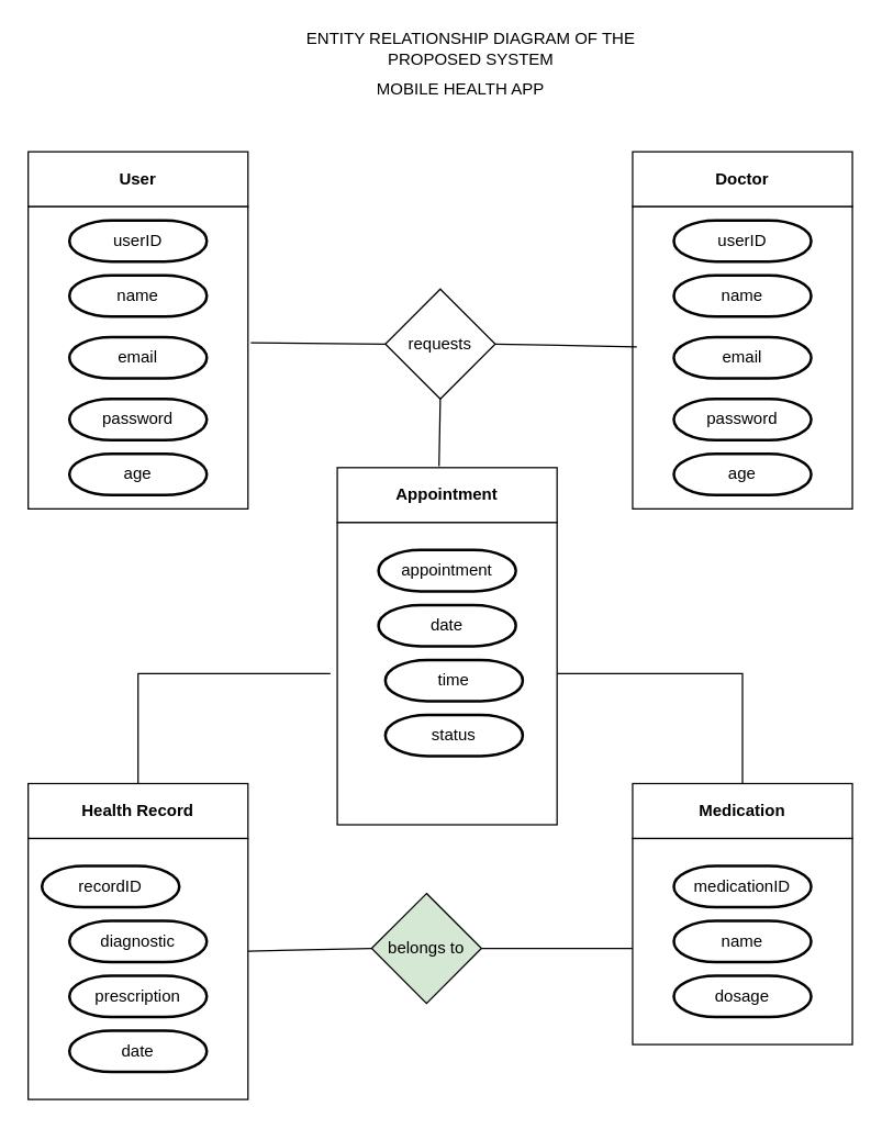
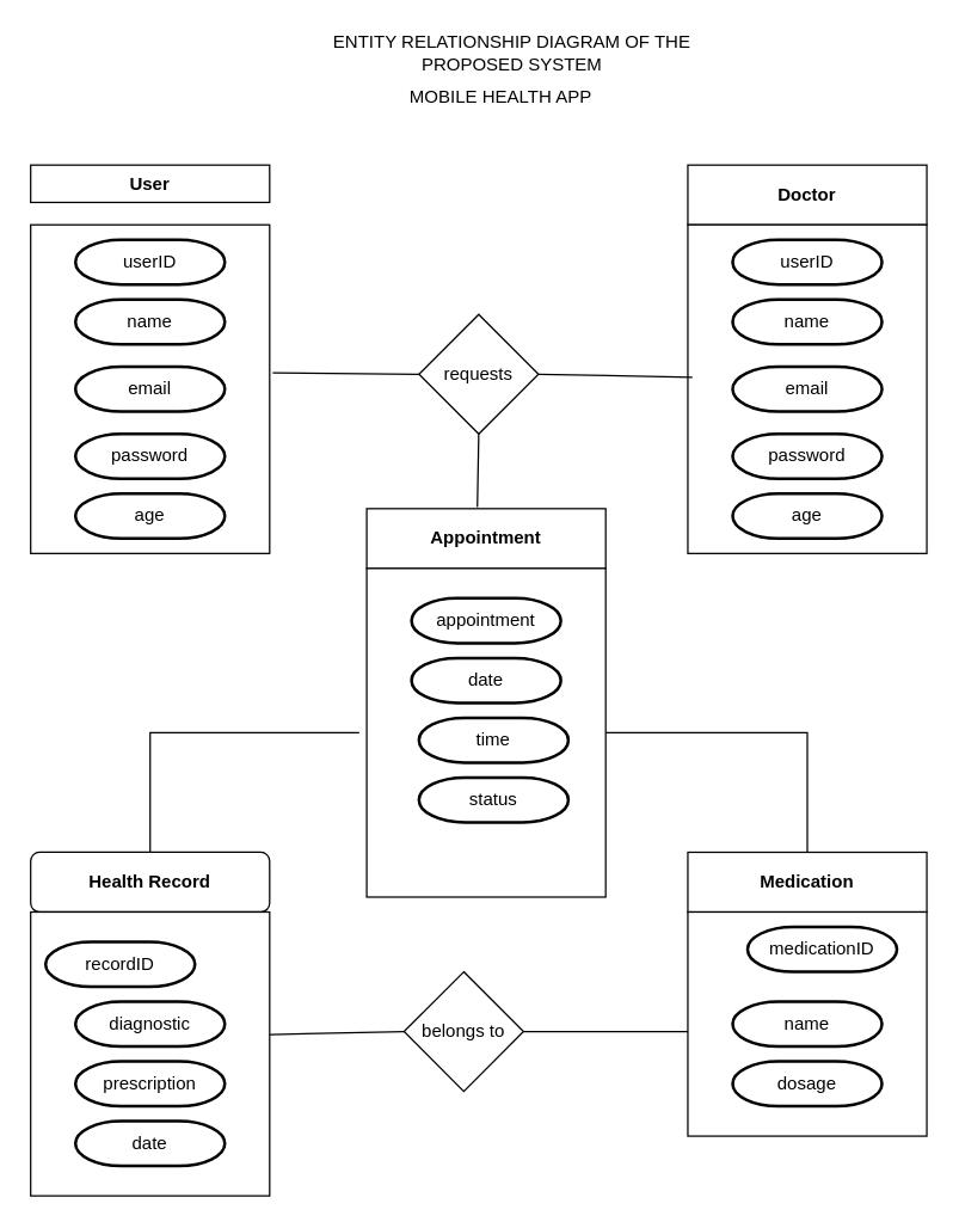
- <mxCell id="2" value="&lt;b&gt;User&lt;/b&gt;" style="rounded=0;whiteSpace=wrap;html=1;labelBackgroundColor=none;" vertex="1" parent="1"><mxGeometry x="20" y="110" width="160" height="40" as="geometry" /></mxCell>
+ <mxCell id="2" value="&lt;b&gt;User&lt;/b&gt;" style="rounded=0;whiteSpace=wrap;html=1;labelBackgroundColor=none;" vertex="1" parent="1"><mxGeometry x="20" y="110" width="160" height="25" as="geometry" /></mxCell>
- <mxCell id="28" value="&lt;b&gt;Health Record&lt;/b&gt;" style="rounded=0;whiteSpace=wrap;html=1;labelBackgroundColor=none;" vertex="1" parent="1"><mxGeometry x="20" y="570" width="160" height="40" as="geometry" /></mxCell>
+ <mxCell id="28" value="&lt;b&gt;Health Record&lt;/b&gt;" style="whiteSpace=wrap;html=1;labelBackgroundColor=none;rounded=1;" vertex="1" parent="1"><mxGeometry x="20" y="570" width="160" height="40" as="geometry" /></mxCell>
- <mxCell id="36" value="medicationID" style="strokeWidth=2;html=1;shape=mxgraph.flowchart.terminator;whiteSpace=wrap;labelBackgroundColor=none;" vertex="1" parent="1"><mxGeometry x="490" y="630" width="100" height="30" as="geometry" /></mxCell>
+ <mxCell id="36" value="medicationID" style="strokeWidth=2;html=1;shape=mxgraph.flowchart.terminator;whiteSpace=wrap;labelBackgroundColor=none;" vertex="1" parent="1"><mxGeometry x="500" y="620" width="100" height="30" as="geometry" /></mxCell>
- <mxCell id="39" value="belongs to" style="rhombus;whiteSpace=wrap;html=1;fillColor=#d5e8d4;" vertex="1" parent="1"><mxGeometry x="270" y="650" width="80" height="80" as="geometry" /></mxCell>
+ <mxCell id="39" value="belongs to" style="rhombus;whiteSpace=wrap;html=1;" vertex="1" parent="1"><mxGeometry x="270" y="650" width="80" height="80" as="geometry" /></mxCell>
